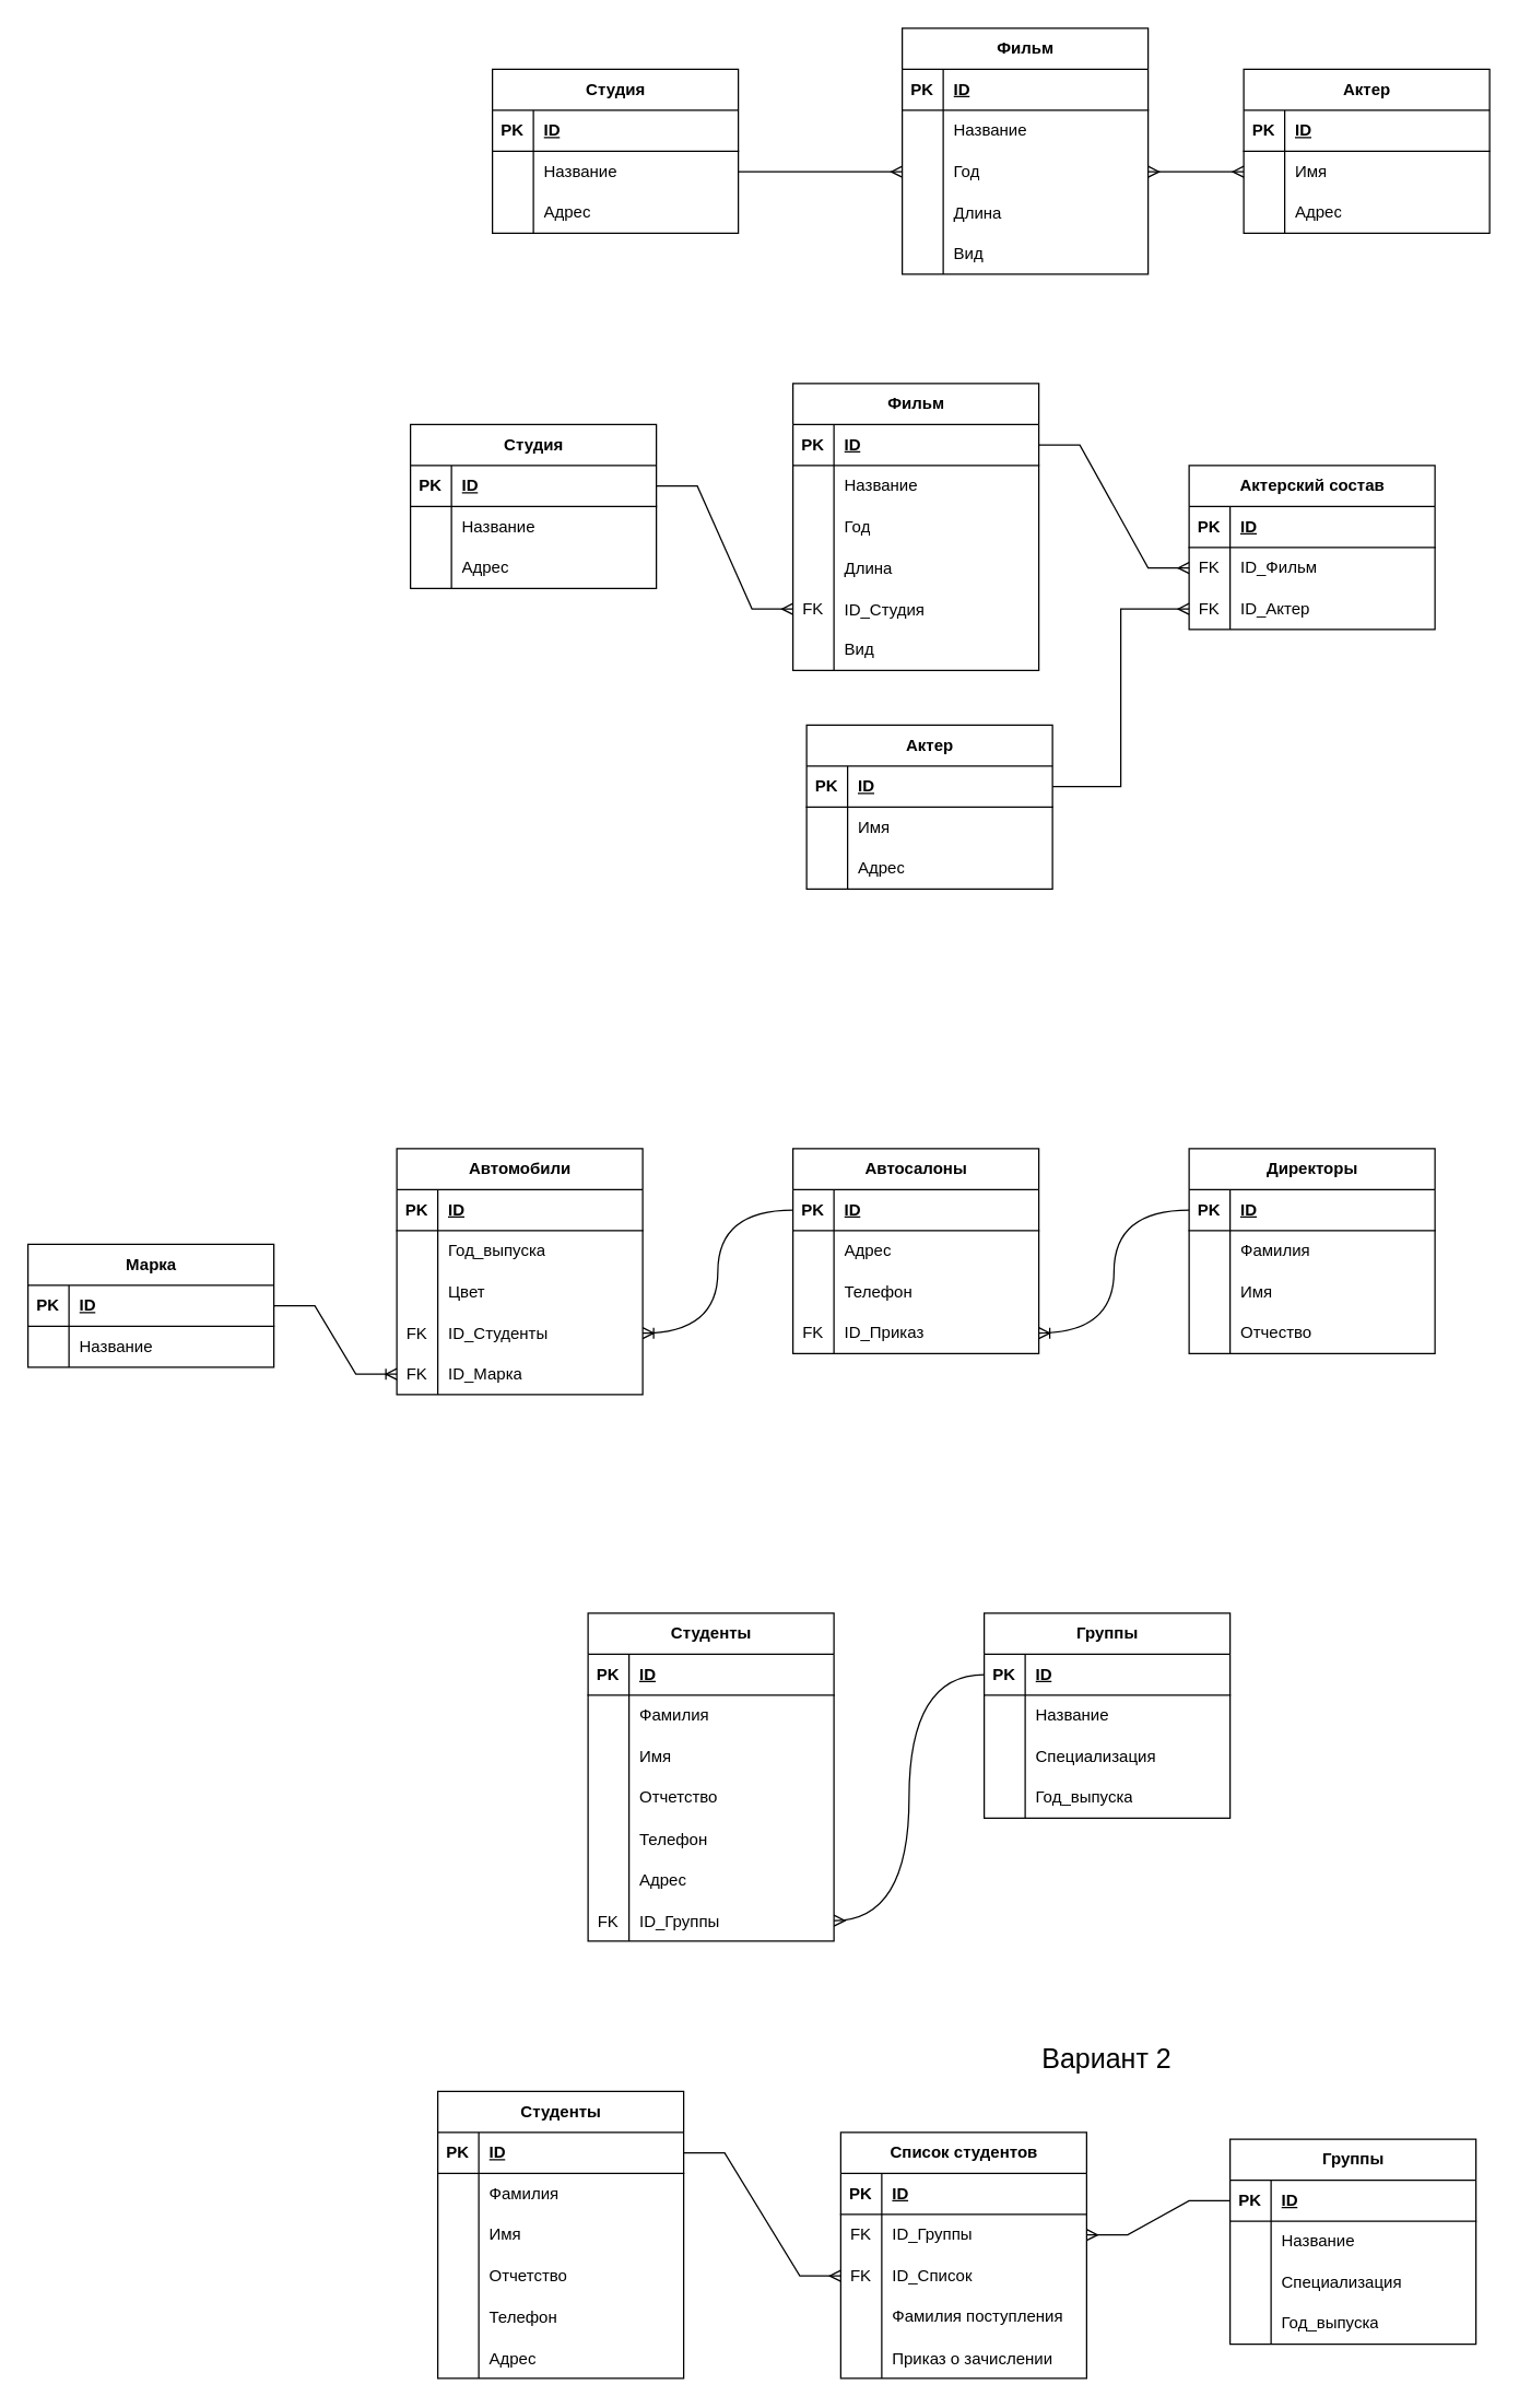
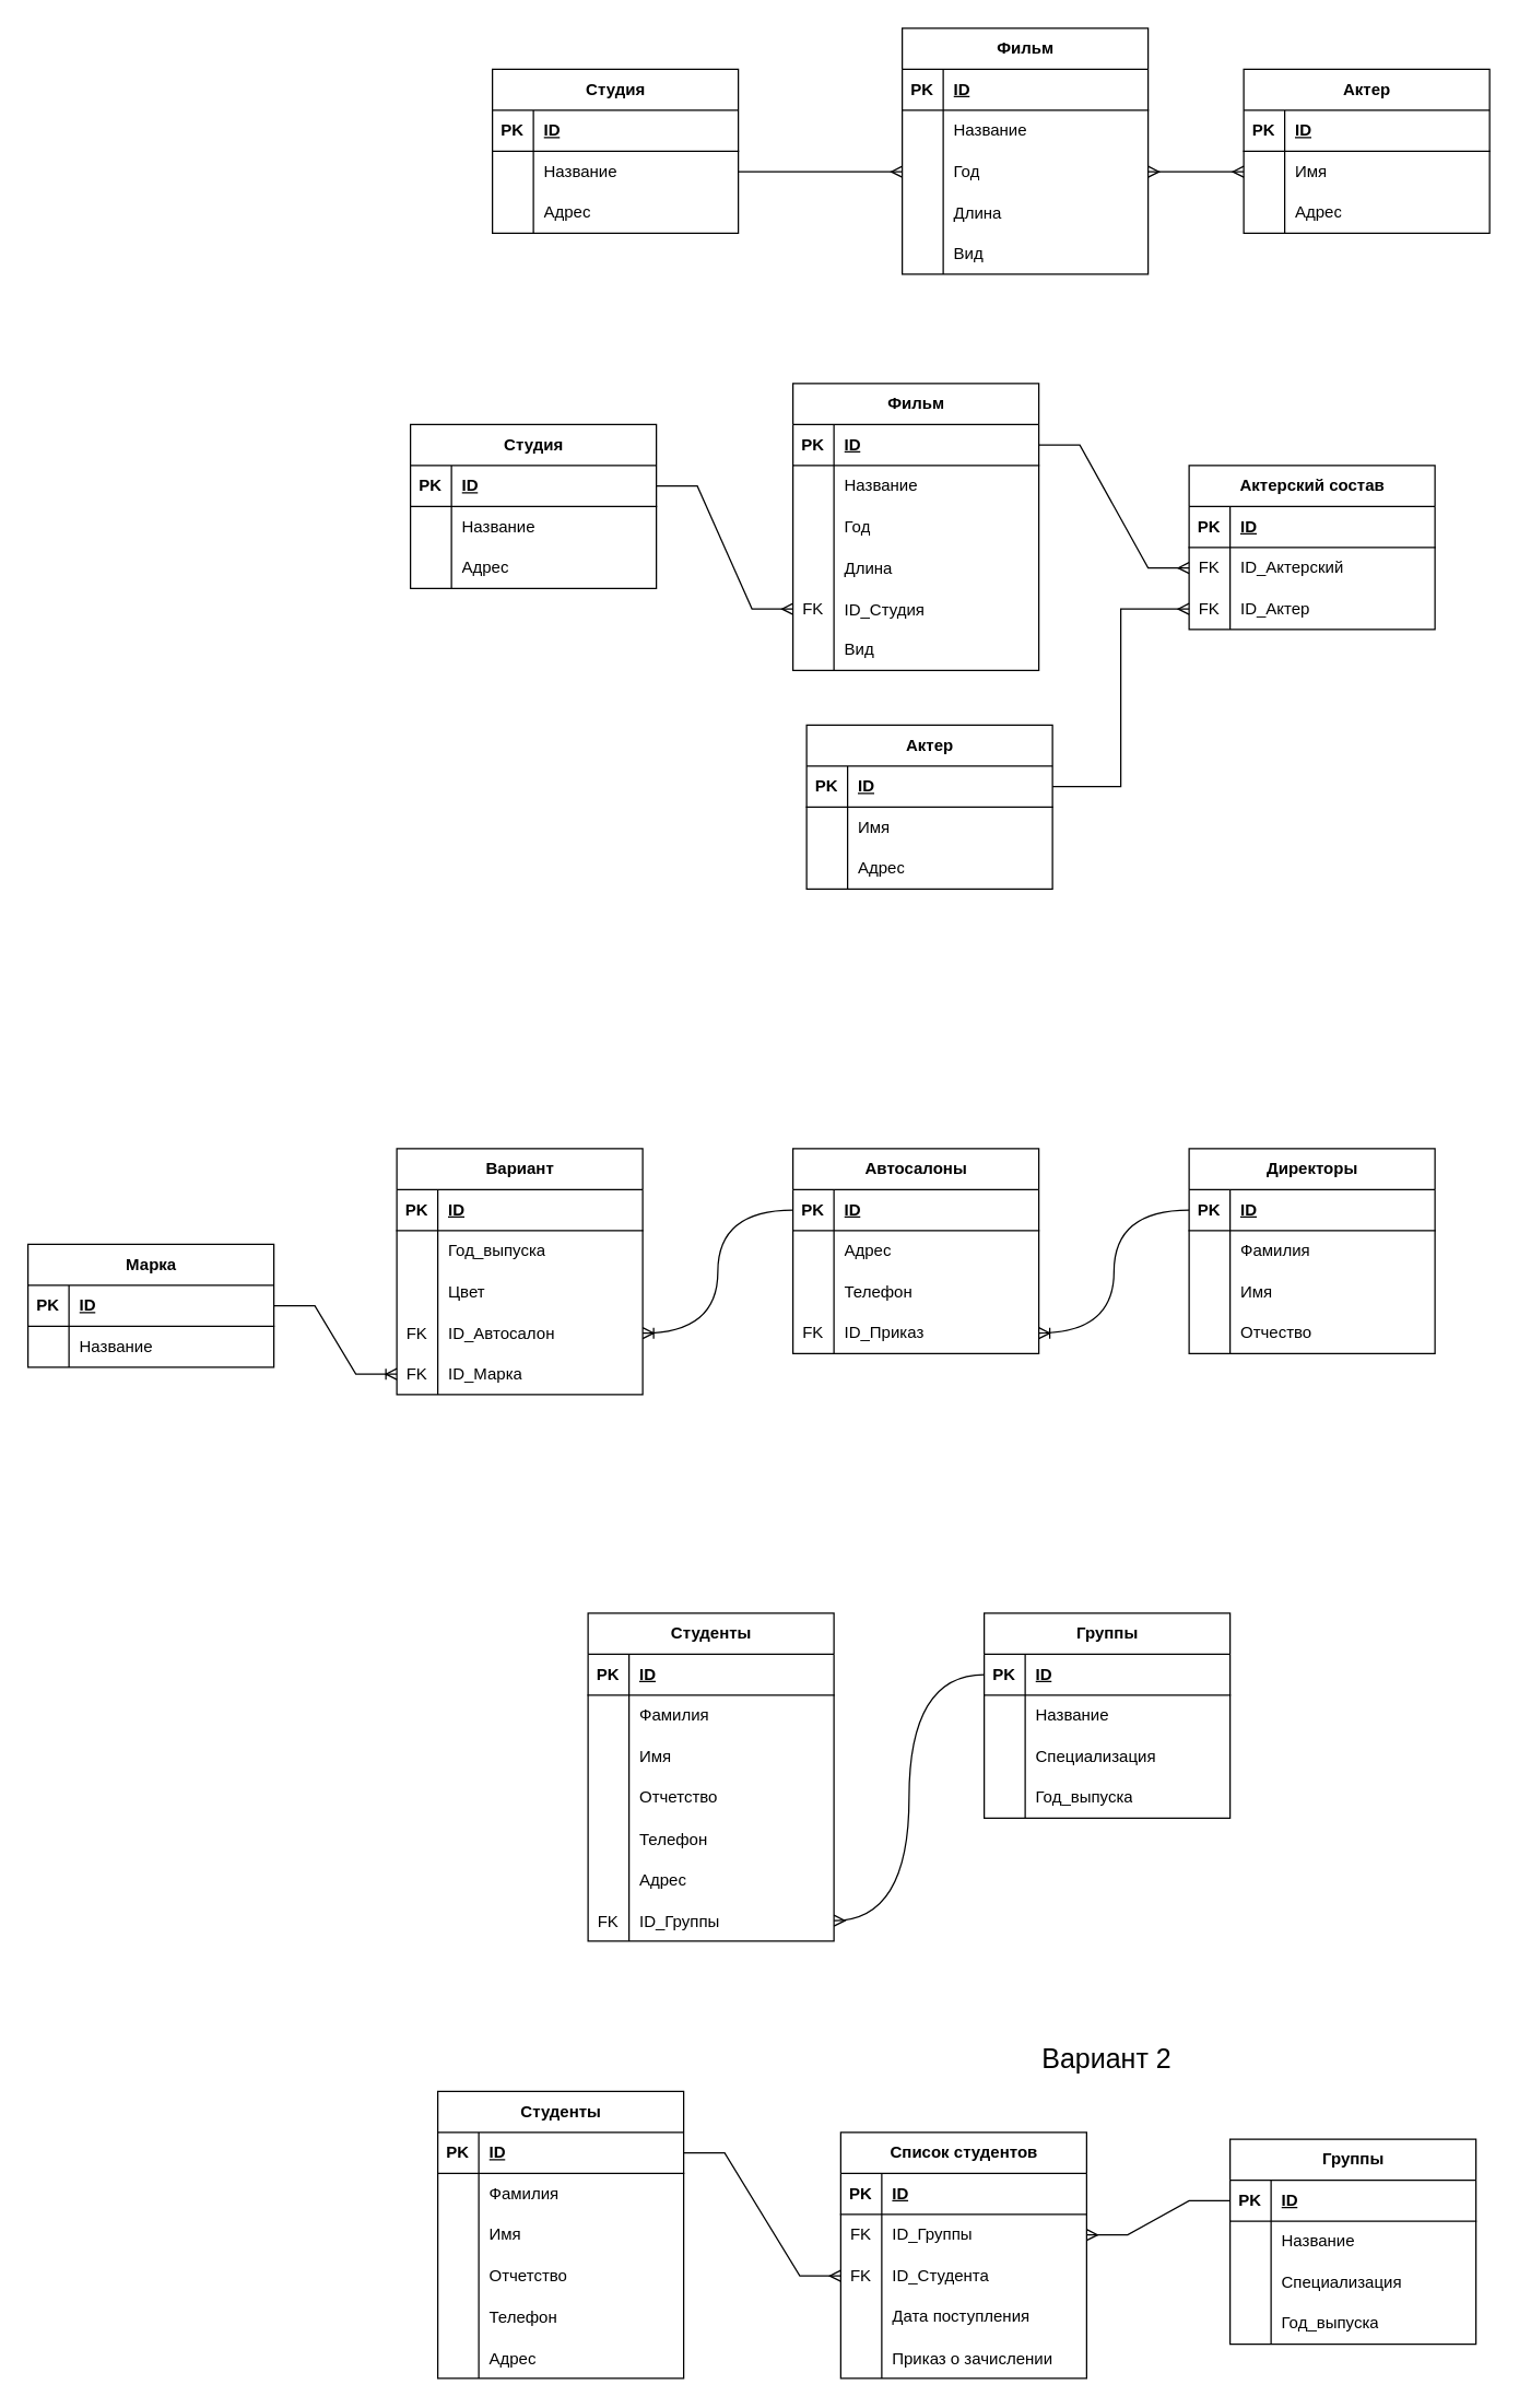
- <mxCell id="86" value="ID_Фильм" style="shape=partialRectangle;connectable=0;fillColor=none;top=0;left=0;bottom=0;right=0;align=left;spacingLeft=6;overflow=hidden;whiteSpace=wrap;html=1;" vertex="1" parent="84"><mxGeometry x="30" width="150" height="30" as="geometry"><mxRectangle width="150" height="30" as="alternateBounds" /></mxGeometry></mxCell>
+ <mxCell id="86" value="ID_Актерский" style="shape=partialRectangle;connectable=0;fillColor=none;top=0;left=0;bottom=0;right=0;align=left;spacingLeft=6;overflow=hidden;whiteSpace=wrap;html=1;" vertex="1" parent="84"><mxGeometry x="30" width="150" height="30" as="geometry"><mxRectangle width="150" height="30" as="alternateBounds" /></mxGeometry></mxCell>
- <mxCell id="94" value="Автомобили" style="shape=table;startSize=30;container=1;collapsible=1;childLayout=tableLayout;fixedRows=1;rowLines=0;fontStyle=1;align=center;resizeLast=1;html=1;" vertex="1" parent="1"><mxGeometry x="290" y="840" width="180" height="180" as="geometry" /></mxCell>
+ <mxCell id="94" value="Вариант" style="shape=table;startSize=30;container=1;collapsible=1;childLayout=tableLayout;fixedRows=1;rowLines=0;fontStyle=1;align=center;resizeLast=1;html=1;" vertex="1" parent="1"><mxGeometry x="290" y="840" width="180" height="180" as="geometry" /></mxCell>
- <mxCell id="106" value="ID_Студенты" style="shape=partialRectangle;connectable=0;fillColor=none;top=0;left=0;bottom=0;right=0;align=left;spacingLeft=6;overflow=hidden;" vertex="1" parent="104"><mxGeometry x="30" width="150" height="30" as="geometry"><mxRectangle width="150" height="30" as="alternateBounds" /></mxGeometry></mxCell>
+ <mxCell id="106" value="ID_Автосалон" style="shape=partialRectangle;connectable=0;fillColor=none;top=0;left=0;bottom=0;right=0;align=left;spacingLeft=6;overflow=hidden;" vertex="1" parent="104"><mxGeometry x="30" width="150" height="30" as="geometry"><mxRectangle width="150" height="30" as="alternateBounds" /></mxGeometry></mxCell>
- <mxCell id="155" value="ID_Список" style="shape=partialRectangle;connectable=0;fillColor=none;top=0;left=0;bottom=0;right=0;align=left;spacingLeft=6;overflow=hidden;whiteSpace=wrap;html=1;" vertex="1" parent="153"><mxGeometry x="30" width="150" height="30" as="geometry"><mxRectangle width="150" height="30" as="alternateBounds" /></mxGeometry></mxCell>
+ <mxCell id="155" value="ID_Студента" style="shape=partialRectangle;connectable=0;fillColor=none;top=0;left=0;bottom=0;right=0;align=left;spacingLeft=6;overflow=hidden;whiteSpace=wrap;html=1;" vertex="1" parent="153"><mxGeometry x="30" width="150" height="30" as="geometry"><mxRectangle width="150" height="30" as="alternateBounds" /></mxGeometry></mxCell>
- <mxCell id="158" value="Фамилия поступления" style="shape=partialRectangle;connectable=0;fillColor=none;top=0;left=0;bottom=0;right=0;align=left;spacingLeft=6;overflow=hidden;whiteSpace=wrap;html=1;" vertex="1" parent="156"><mxGeometry x="30" width="150" height="30" as="geometry"><mxRectangle width="150" height="30" as="alternateBounds" /></mxGeometry></mxCell>
+ <mxCell id="158" value="Дата поступления" style="shape=partialRectangle;connectable=0;fillColor=none;top=0;left=0;bottom=0;right=0;align=left;spacingLeft=6;overflow=hidden;whiteSpace=wrap;html=1;" vertex="1" parent="156"><mxGeometry x="30" width="150" height="30" as="geometry"><mxRectangle width="150" height="30" as="alternateBounds" /></mxGeometry></mxCell>
